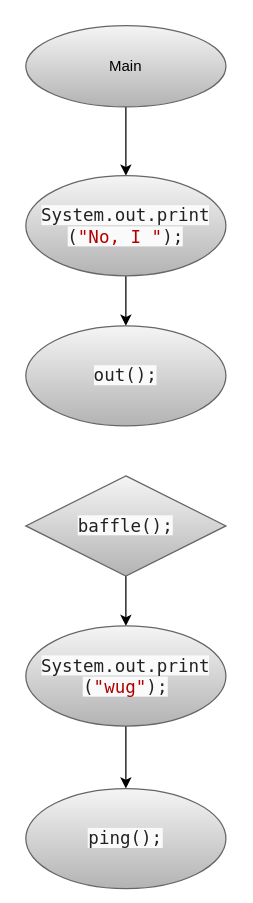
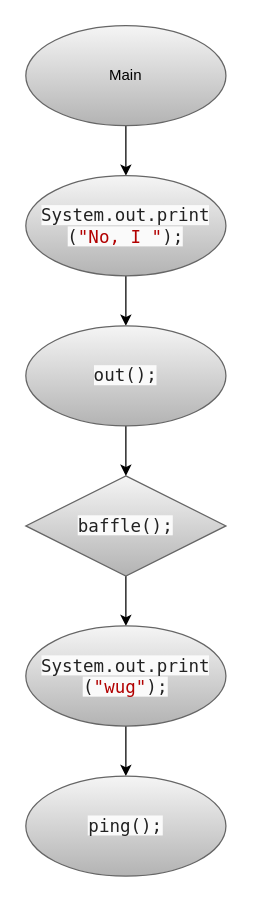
- <mxCell id="3" value="Main" style="ellipse;whiteSpace=wrap;html=1;fillColor=#f5f5f5;strokeColor=#666666;gradientColor=#b3b3b3;" vertex="1" parent="1"><mxGeometry x="20" y="20" width="160" height="65" as="geometry" /></mxCell>
+ <mxCell id="3" value="Main" style="ellipse;whiteSpace=wrap;html=1;fillColor=#f5f5f5;strokeColor=#666666;gradientColor=#b3b3b3;" vertex="1" parent="1"><mxGeometry x="20" y="20" width="160" height="80" as="geometry" /></mxCell>
+ <mxCell id="8" value="" style="edgeStyle=orthogonalEdgeStyle;rounded=0;orthogonalLoop=1;jettySize=auto;html=1;" edge="1" parent="1" source="9" target="7"><mxGeometry relative="1" as="geometry" /></mxCell>
- <mxCell id="12" value="&lt;span style=&quot;box-sizing: border-box ; line-height: inherit ; color: rgb(34 , 34 , 34) ; font-family: monospace ; font-size: 14px ; text-align: left ; background-color: rgb(250 , 250 , 250)&quot;&gt;ping();&lt;/span&gt;" style="ellipse;whiteSpace=wrap;html=1;gradientColor=#b3b3b3;fillColor=#f5f5f5;strokeColor=#666666;" vertex="1" parent="1"><mxGeometry x="20" y="630" width="160" height="80" as="geometry" /></mxCell>
+ <mxCell id="12" value="&lt;span style=&quot;box-sizing: border-box ; line-height: inherit ; color: rgb(34 , 34 , 34) ; font-family: monospace ; font-size: 14px ; text-align: left ; background-color: rgb(250 , 250 , 250)&quot;&gt;ping();&lt;/span&gt;" style="ellipse;whiteSpace=wrap;html=1;gradientColor=#b3b3b3;fillColor=#f5f5f5;strokeColor=#666666;" vertex="1" parent="1"><mxGeometry x="20" y="620" width="160" height="80" as="geometry" /></mxCell>
